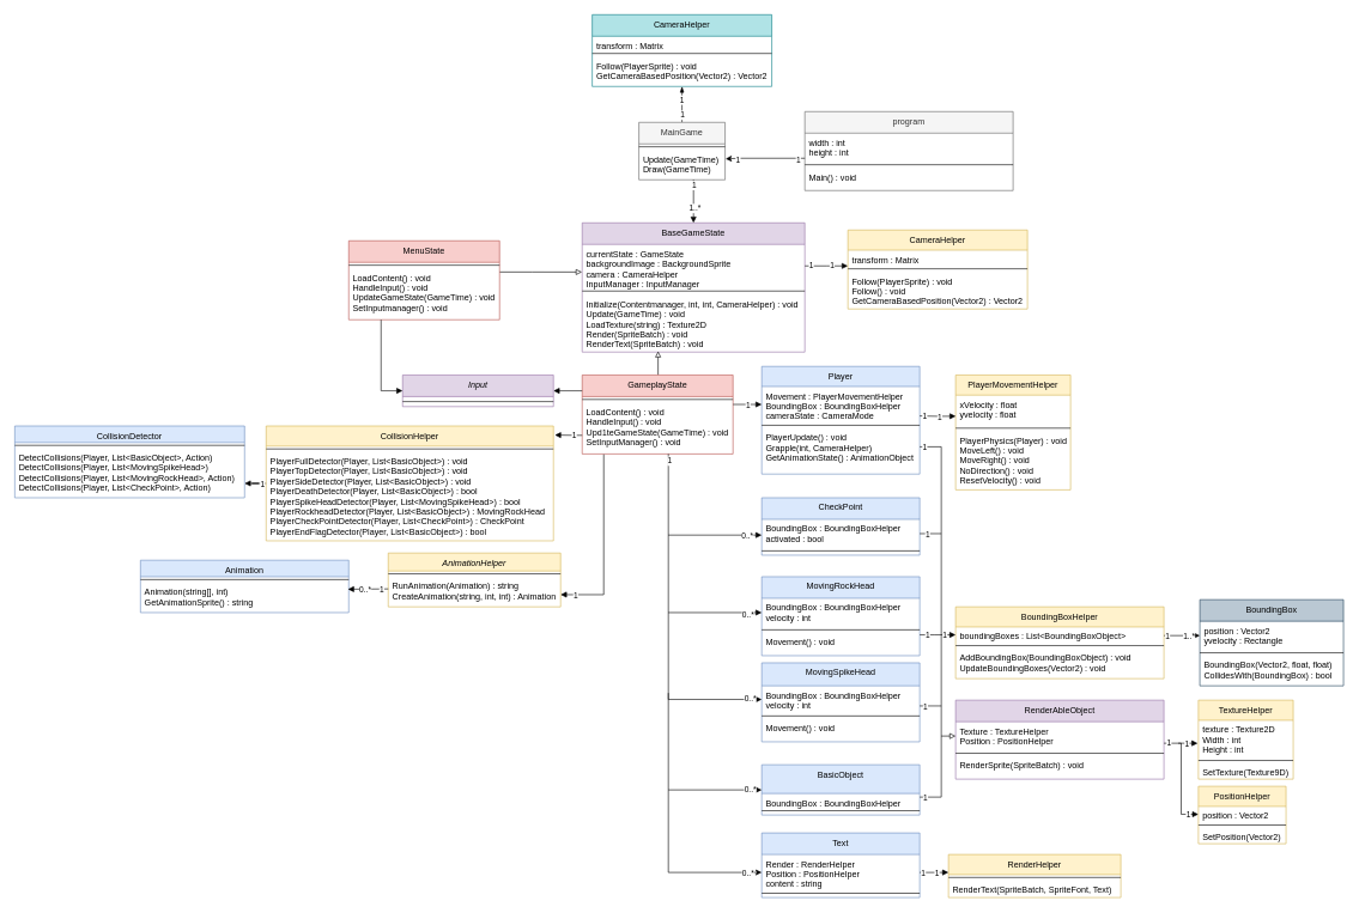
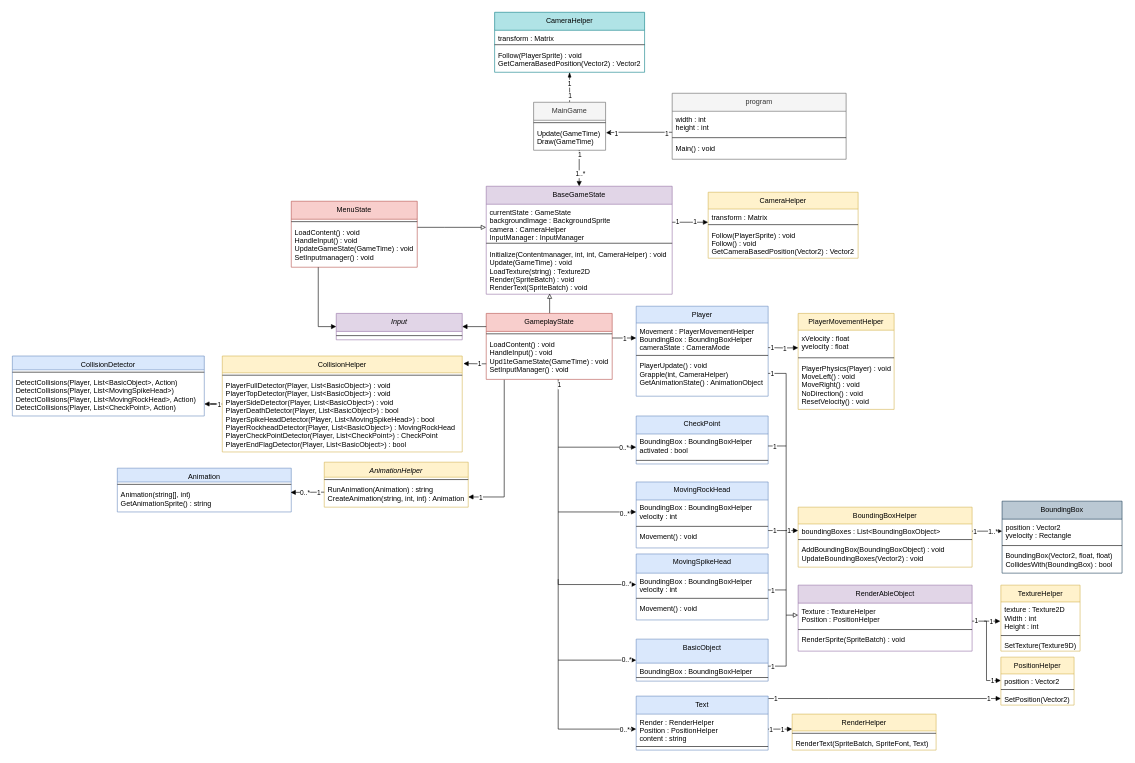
+ <mxCell id="137" style="edgeStyle=orthogonalEdgeStyle;rounded=0;orthogonalLoop=1;jettySize=auto;html=1;entryX=0;entryY=0.5;entryDx=0;entryDy=0;endArrow=block;endFill=1;" edge="1" parent="1" source="140" target="126"><mxGeometry relative="1" as="geometry"><Array as="points"><mxPoint x="1380" y="1164" /><mxPoint x="1380" y="1164" /></Array></mxGeometry></mxCell>
+ <mxCell id="138" value="1" style="edgeLabel;html=1;align=center;verticalAlign=middle;resizable=0;points=[];" vertex="1" connectable="0" parent="137"><mxGeometry x="-0.94" y="1" relative="1" as="geometry"><mxPoint as="offset" /></mxGeometry></mxCell>
+ <mxCell id="139" value="1" style="edgeLabel;html=1;align=center;verticalAlign=middle;resizable=0;points=[];" vertex="1" connectable="0" parent="137"><mxGeometry x="0.893" y="1" relative="1" as="geometry"><mxPoint as="offset" /></mxGeometry></mxCell>
